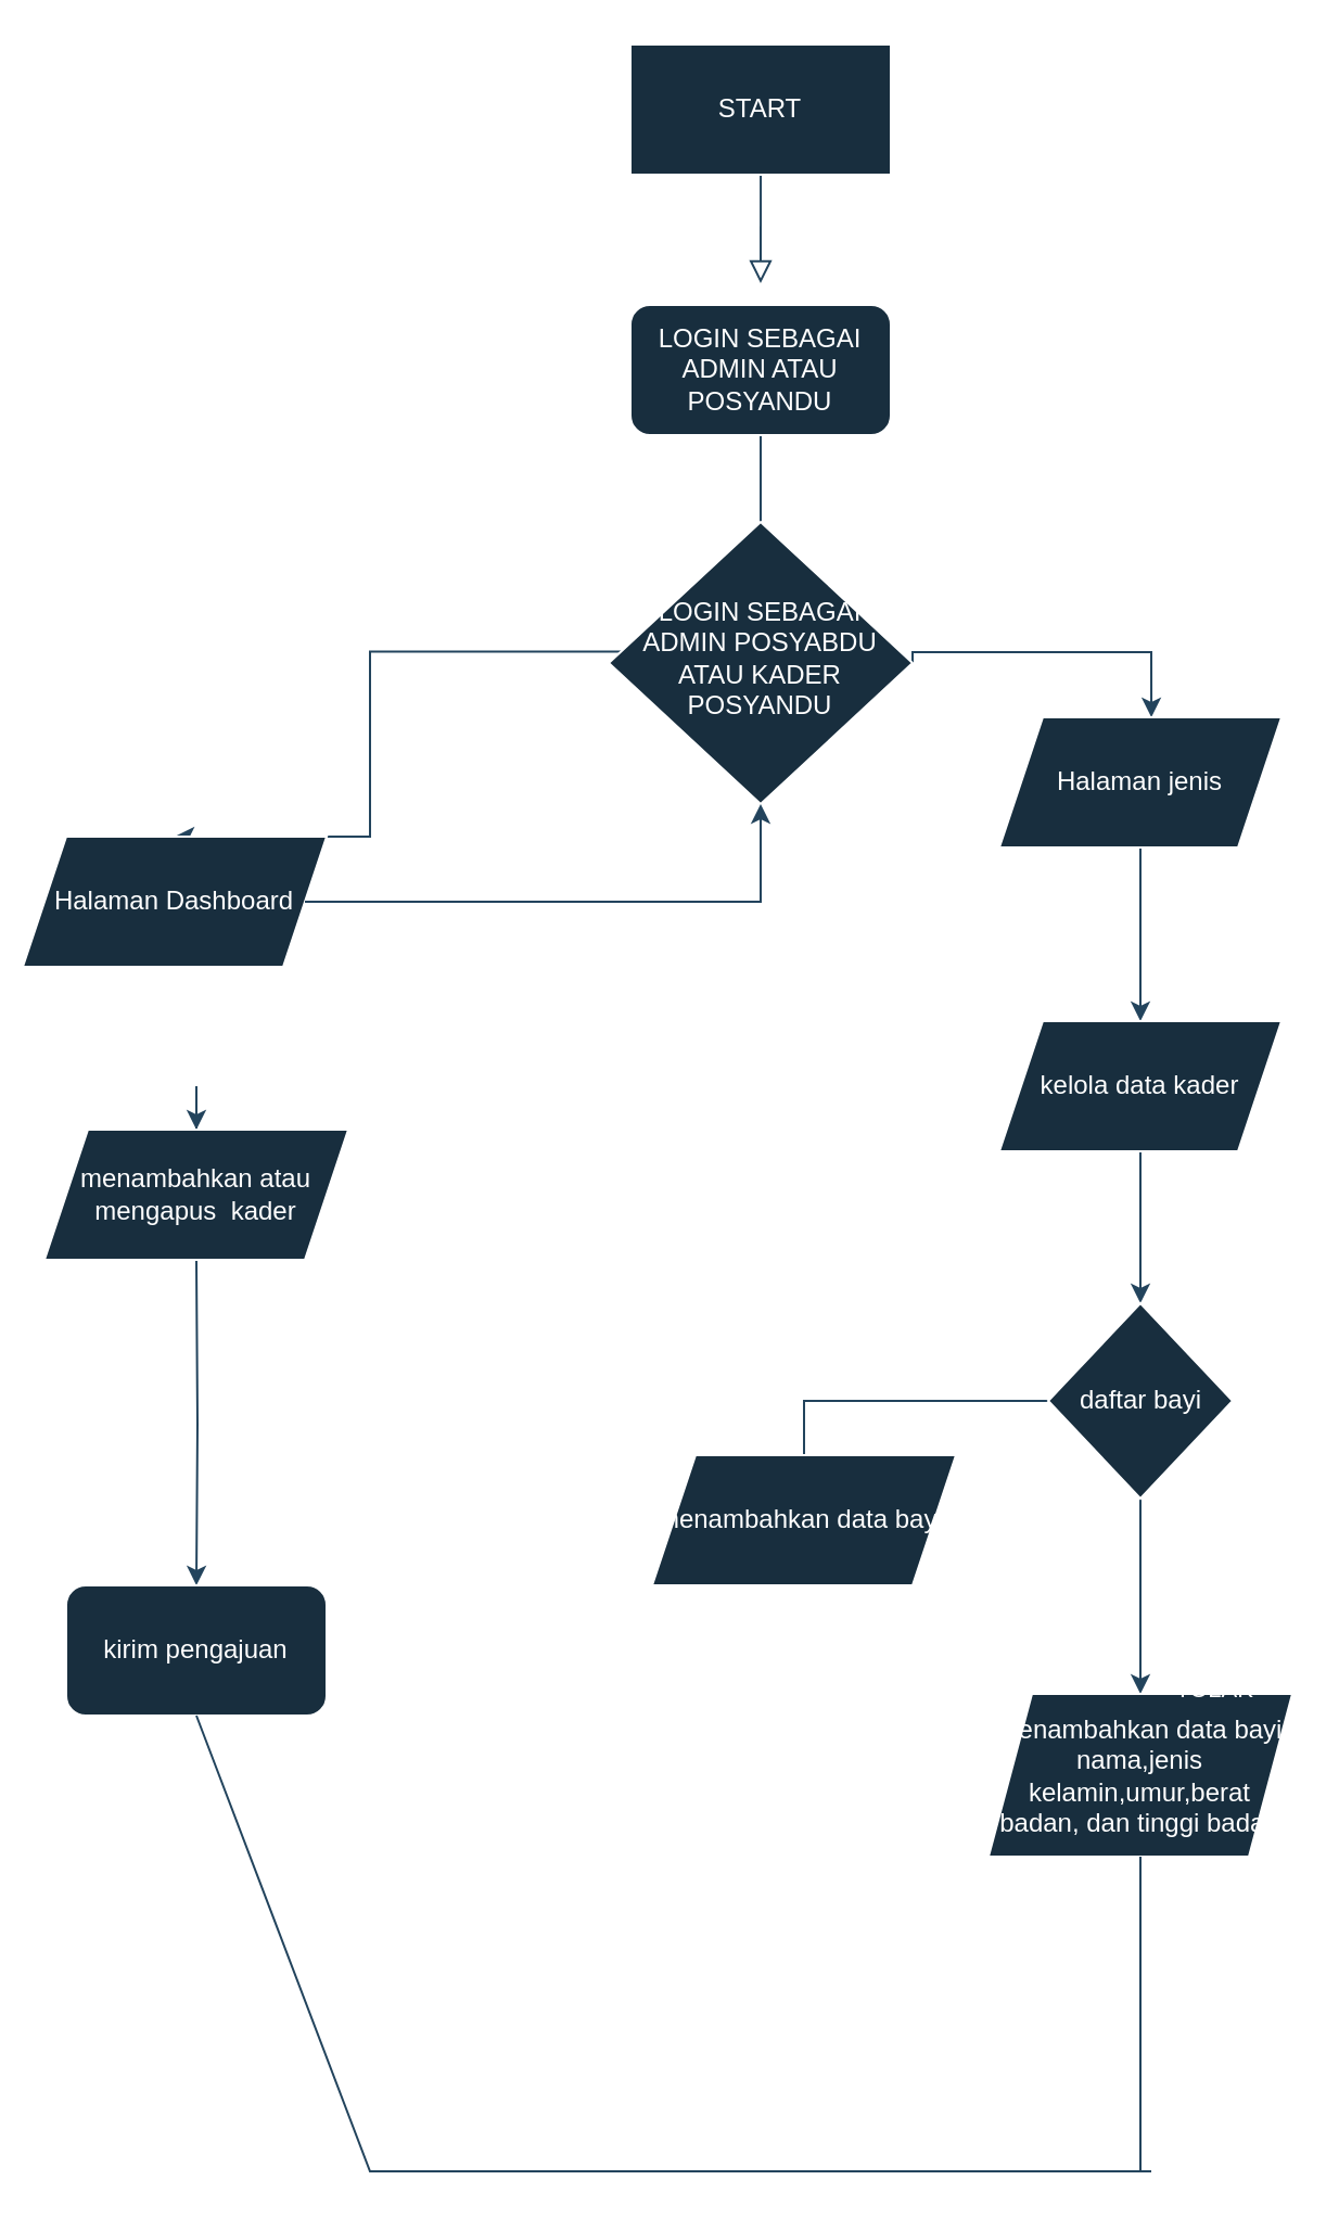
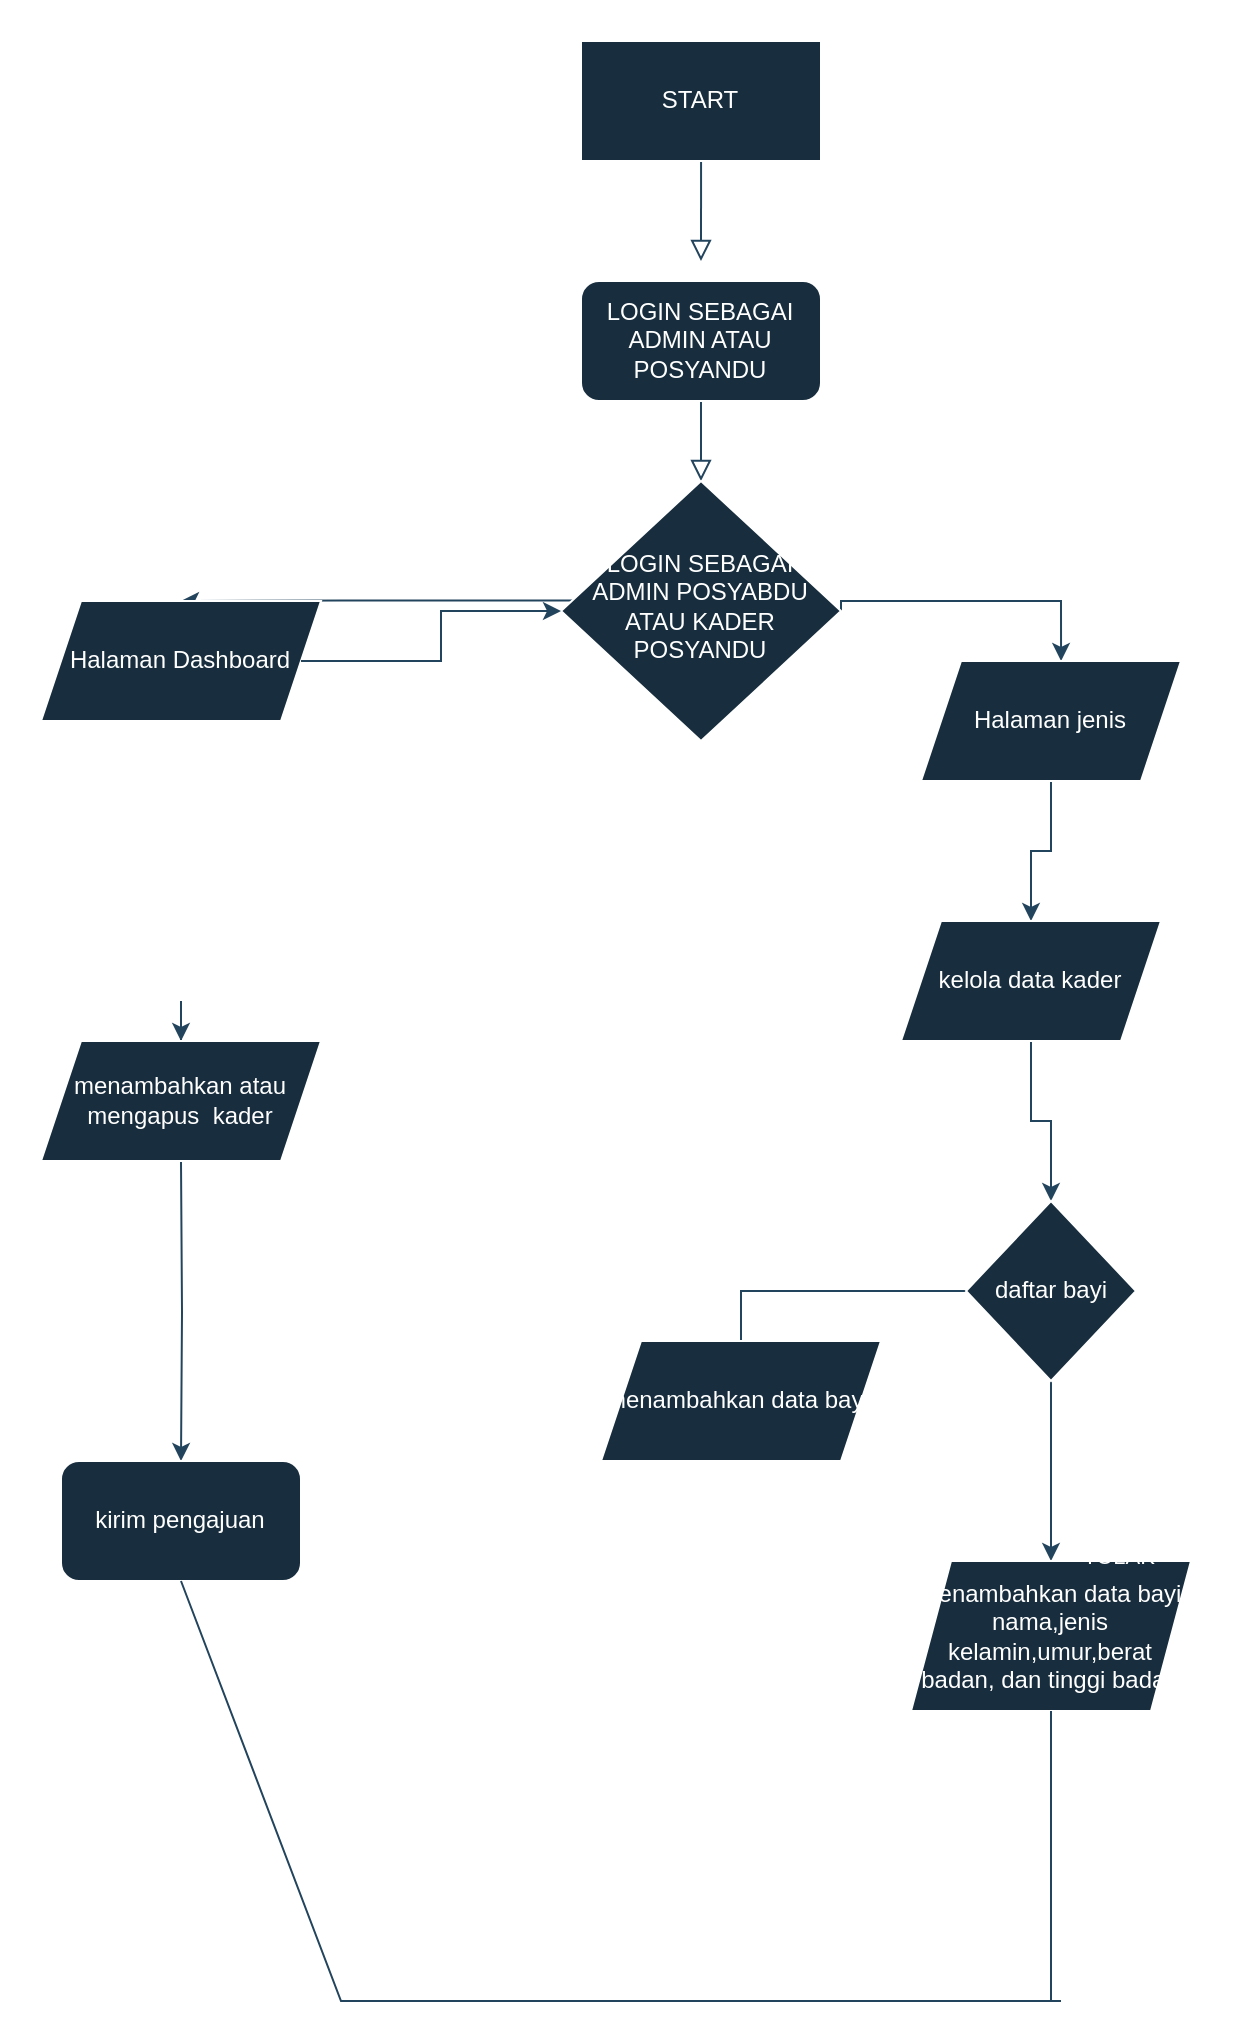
- <mxCell id="3" value="" style="rounded=0;html=1;jettySize=auto;orthogonalLoop=1;fontSize=11;endArrow=none;endFill=0;endSize=8;strokeWidth=1;shadow=0;labelBackgroundColor=none;edgeStyle=orthogonalEdgeStyle;exitX=0.5;exitY=1;exitDx=0;exitDy=0;strokeColor=#23445D;fontColor=default;" parent="1" source="7" target="6" edge="1"><mxGeometry y="20" relative="1" as="geometry"><mxPoint as="offset" /><mxPoint x="350" y="210" as="sourcePoint" /><Array as="points" /></mxGeometry></mxCell>
+ <mxCell id="3" value="" style="rounded=0;html=1;jettySize=auto;orthogonalLoop=1;fontSize=11;endArrow=block;endFill=0;endSize=8;strokeWidth=1;shadow=0;labelBackgroundColor=none;edgeStyle=orthogonalEdgeStyle;exitX=0.5;exitY=1;exitDx=0;exitDy=0;strokeColor=#23445D;fontColor=default;" parent="1" source="7" target="6" edge="1"><mxGeometry y="20" relative="1" as="geometry"><mxPoint as="offset" /><mxPoint x="350" y="210" as="sourcePoint" /><Array as="points" /></mxGeometry></mxCell>
- <mxCell id="10" value="Halaman Dashboard" style="shape=parallelogram;perimeter=parallelogramPerimeter;whiteSpace=wrap;html=1;fixedSize=1;labelBackgroundColor=none;fillColor=#182E3E;strokeColor=#FFFFFF;fontColor=#FFFFFF;" parent="1" vertex="1"><mxGeometry x="10" y="385" width="140" height="60" as="geometry" /></mxCell>
+ <mxCell id="10" value="Halaman Dashboard" style="shape=parallelogram;perimeter=parallelogramPerimeter;whiteSpace=wrap;html=1;fixedSize=1;labelBackgroundColor=none;fillColor=#182E3E;strokeColor=#FFFFFF;fontColor=#FFFFFF;" parent="1" vertex="1"><mxGeometry x="20" y="300" width="140" height="60" as="geometry" /></mxCell>
- <mxCell id="16" value="kelola data kader" style="shape=parallelogram;perimeter=parallelogramPerimeter;whiteSpace=wrap;html=1;fixedSize=1;labelBackgroundColor=none;fillColor=#182E3E;strokeColor=#FFFFFF;fontColor=#FFFFFF;" parent="1" vertex="1"><mxGeometry x="460" y="470" width="130" height="60" as="geometry" /></mxCell>
+ <mxCell id="16" value="kelola data kader" style="shape=parallelogram;perimeter=parallelogramPerimeter;whiteSpace=wrap;html=1;fixedSize=1;labelBackgroundColor=none;fillColor=#182E3E;strokeColor=#FFFFFF;fontColor=#FFFFFF;" parent="1" vertex="1"><mxGeometry x="450" y="460" width="130" height="60" as="geometry" /></mxCell>
